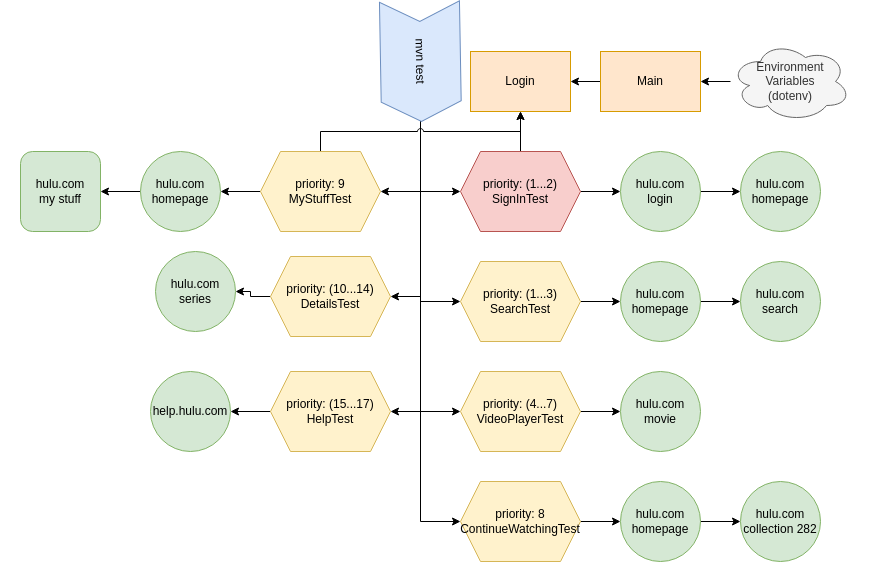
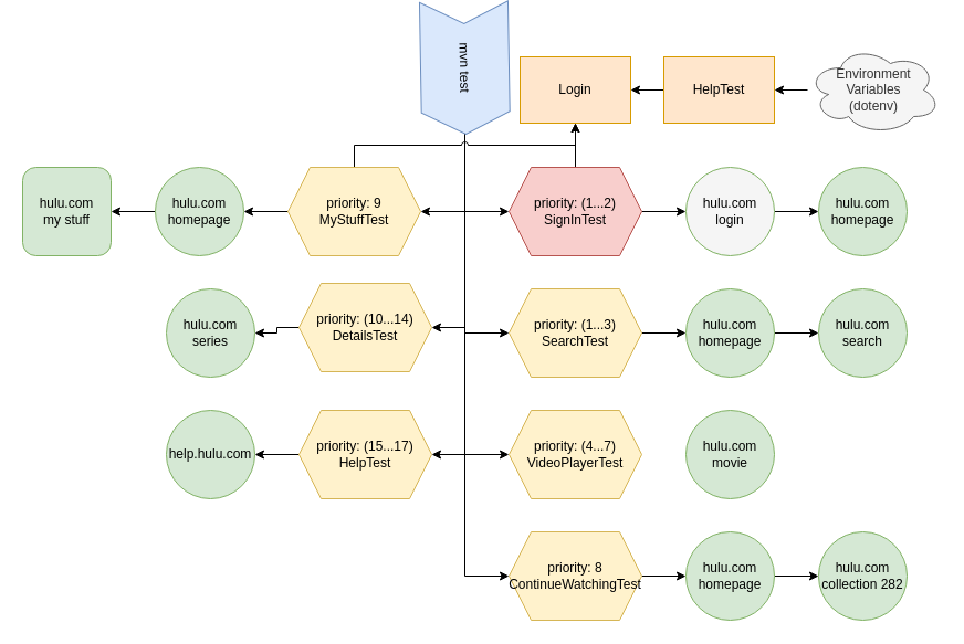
- <mxCell id="6" value="Main" style="rounded=0;whiteSpace=wrap;html=1;fillColor=#ffe6cc;strokeColor=#d79b00;" vertex="1" parent="1"><mxGeometry x="600" y="50" width="100" height="60" as="geometry" /></mxCell>
+ <mxCell id="6" value="HelpTest" style="rounded=0;whiteSpace=wrap;html=1;fillColor=#ffe6cc;strokeColor=#d79b00;" vertex="1" parent="1"><mxGeometry x="600" y="50" width="100" height="60" as="geometry" /></mxCell>
- <mxCell id="11" value="hulu.com&lt;br&gt;login" style="ellipse;whiteSpace=wrap;html=1;aspect=fixed;fillColor=#d5e8d4;strokeColor=#82b366;" vertex="1" parent="1"><mxGeometry x="620" y="150" width="80" height="80" as="geometry" /></mxCell>
+ <mxCell id="11" value="hulu.com&lt;br&gt;login" style="ellipse;whiteSpace=wrap;html=1;aspect=fixed;fillColor=#f5f5f5;strokeColor=#82b366;" vertex="1" parent="1"><mxGeometry x="620" y="150" width="80" height="80" as="geometry" /></mxCell>
- <mxCell id="42" value="hulu.com&lt;br&gt;series" style="ellipse;whiteSpace=wrap;html=1;aspect=fixed;fillColor=#d5e8d4;strokeColor=#82b366;" vertex="1" parent="1"><mxGeometry x="155" y="250" width="80" height="80" as="geometry" /></mxCell>
+ <mxCell id="42" value="hulu.com&lt;br&gt;series" style="ellipse;whiteSpace=wrap;html=1;aspect=fixed;fillColor=#d5e8d4;strokeColor=#82b366;" vertex="1" parent="1"><mxGeometry x="150" y="260" width="80" height="80" as="geometry" /></mxCell>
- <mxCell id="22" style="edgeStyle=orthogonalEdgeStyle;rounded=0;orthogonalLoop=1;jettySize=auto;html=1;" edge="1" parent="1" source="23" target="28"><mxGeometry relative="1" as="geometry" /></mxCell>
